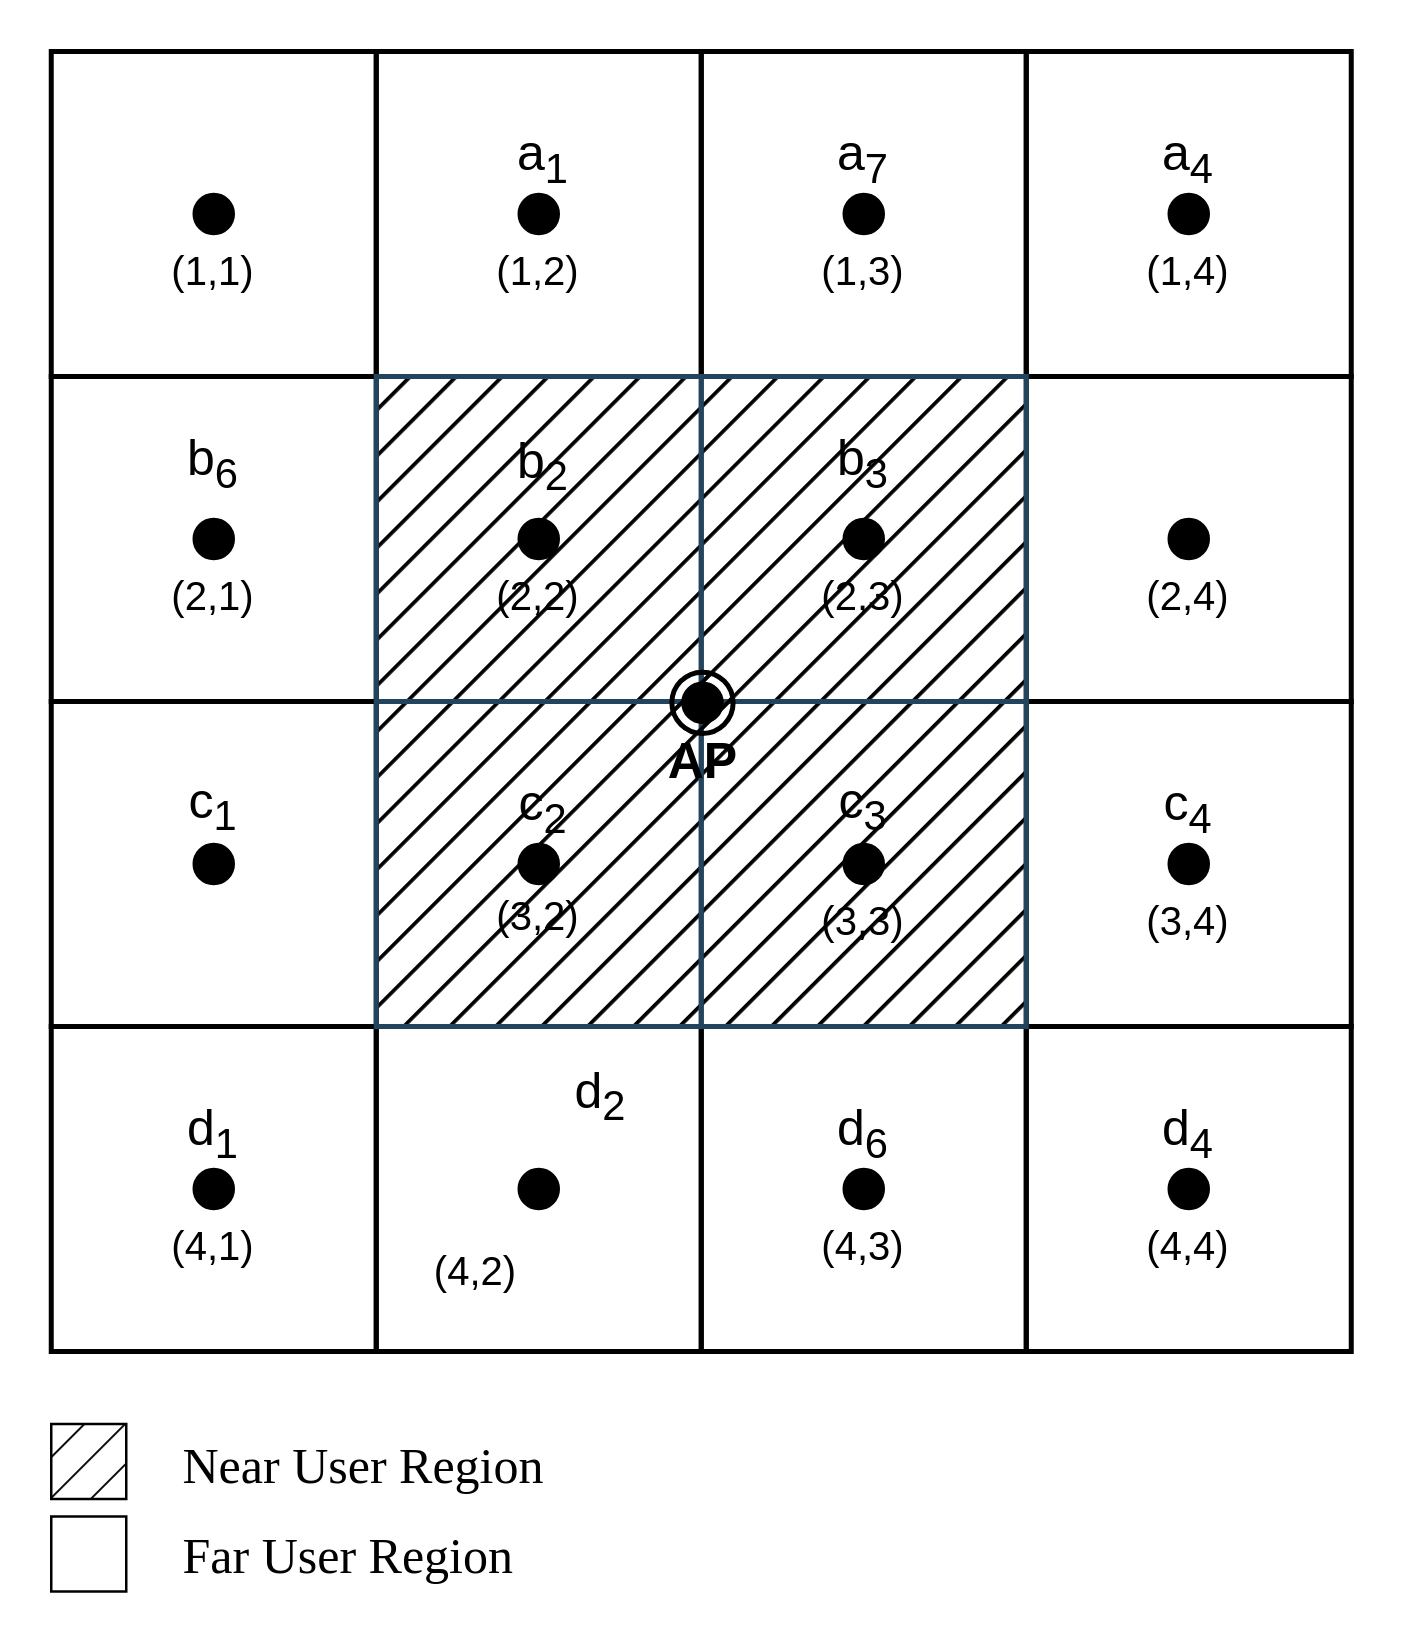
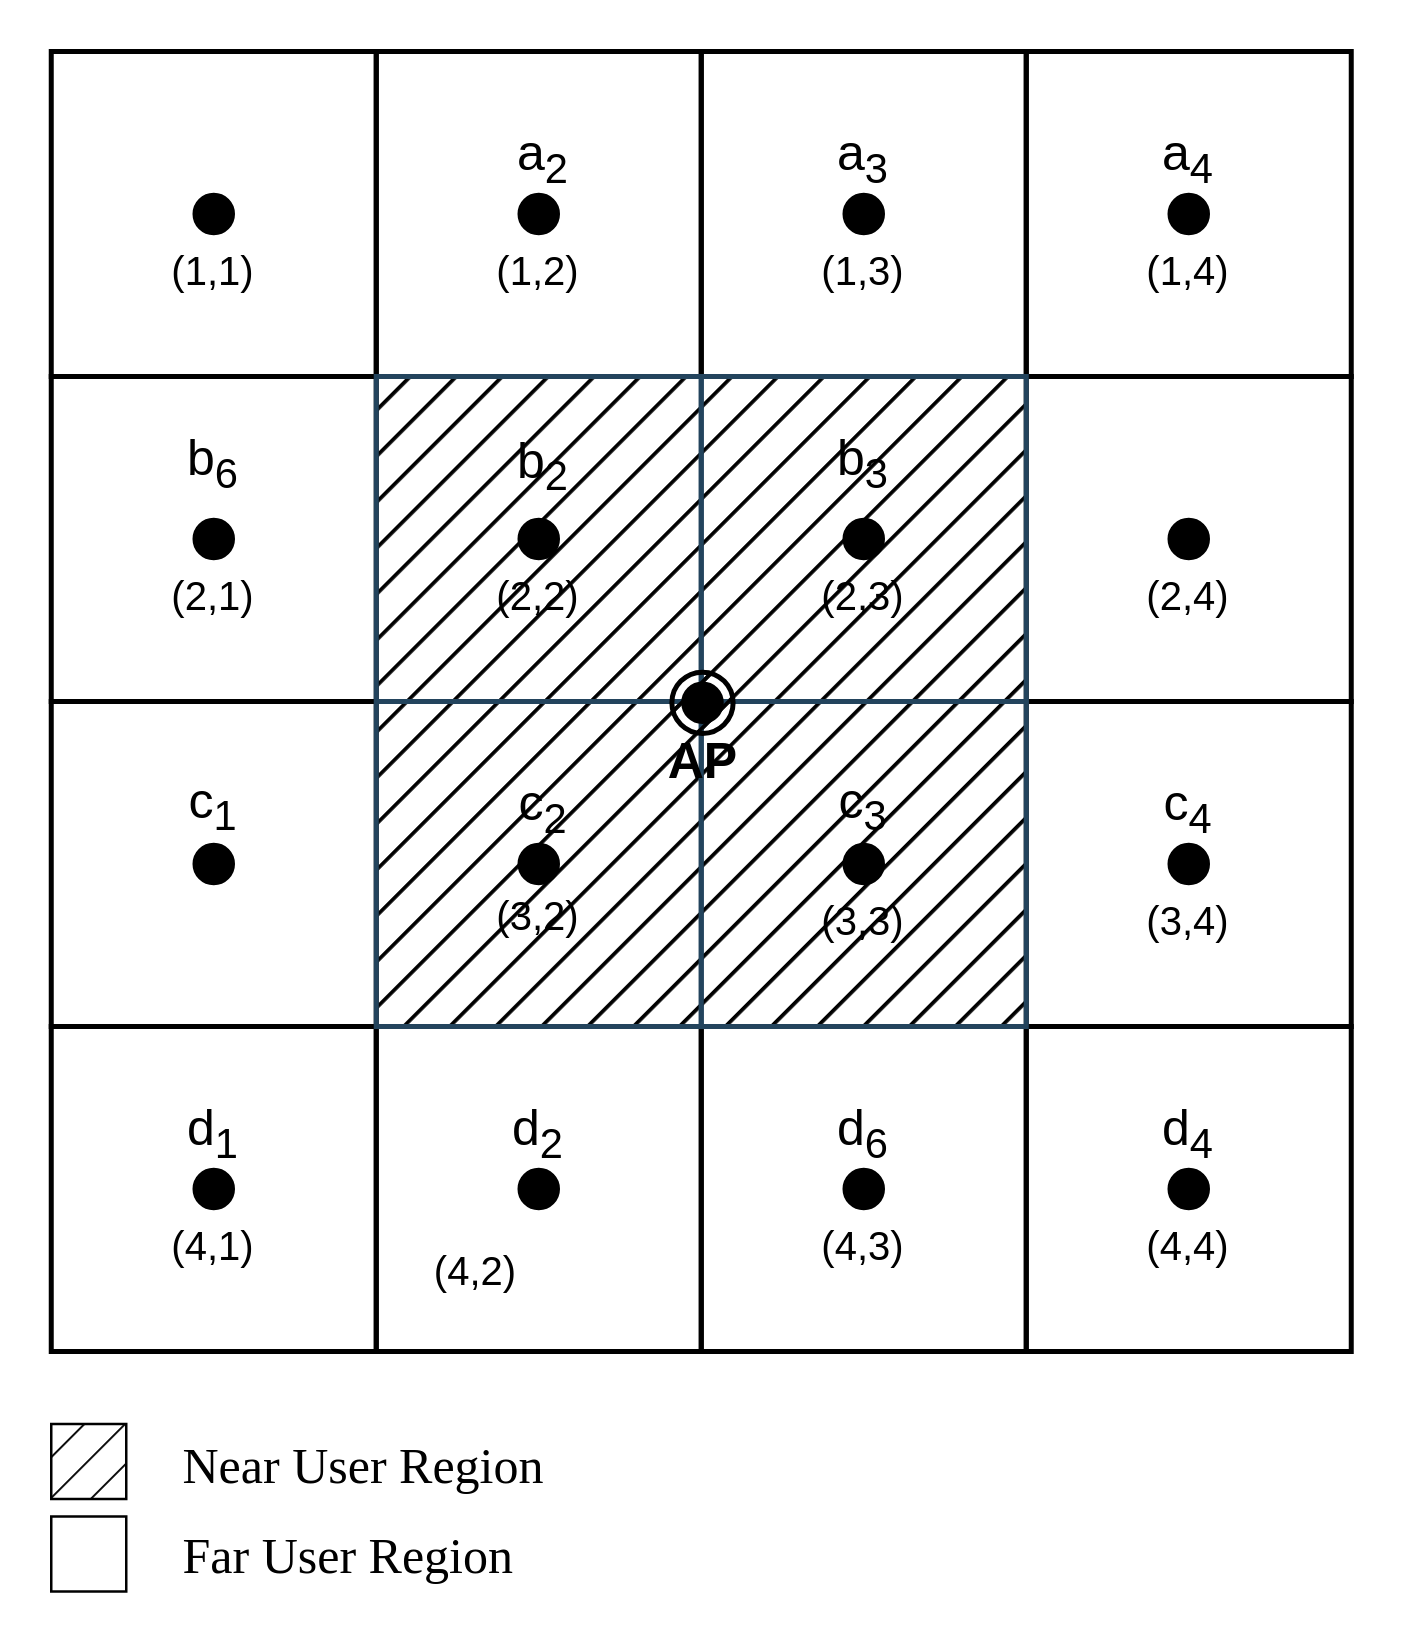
- <mxCell id="47" value="&lt;font style=&quot;font-size: 20px;&quot;&gt;a&lt;sub&gt;1&lt;/sub&gt;&lt;/font&gt;" style="text;html=1;strokeColor=none;fillColor=none;align=center;verticalAlign=middle;whiteSpace=wrap;rounded=0;strokeWidth=2;" vertex="1" parent="1"><mxGeometry x="187" y="48" width="60" height="30" as="geometry" /></mxCell>
+ <mxCell id="47" value="&lt;font style=&quot;font-size: 20px;&quot;&gt;a&lt;sub&gt;2&lt;/sub&gt;&lt;/font&gt;" style="text;html=1;strokeColor=none;fillColor=none;align=center;verticalAlign=middle;whiteSpace=wrap;rounded=0;strokeWidth=2;" vertex="1" parent="1"><mxGeometry x="187" y="48" width="60" height="30" as="geometry" /></mxCell>
- <mxCell id="48" value="&lt;font style=&quot;font-size: 20px;&quot;&gt;a&lt;sub&gt;7&lt;/sub&gt;&lt;/font&gt;" style="text;html=1;strokeColor=none;fillColor=none;align=center;verticalAlign=middle;whiteSpace=wrap;rounded=0;strokeWidth=2;" vertex="1" parent="1"><mxGeometry x="315" y="47.5" width="60" height="30" as="geometry" /></mxCell>
+ <mxCell id="48" value="&lt;font style=&quot;font-size: 20px;&quot;&gt;a&lt;sub&gt;3&lt;/sub&gt;&lt;/font&gt;" style="text;html=1;strokeColor=none;fillColor=none;align=center;verticalAlign=middle;whiteSpace=wrap;rounded=0;strokeWidth=2;" vertex="1" parent="1"><mxGeometry x="315" y="47.5" width="60" height="30" as="geometry" /></mxCell>
- <mxCell id="21" value="&lt;font style=&quot;font-size: 20px;&quot;&gt;d&lt;sub&gt;2&lt;/sub&gt;&lt;/font&gt;" style="text;html=1;strokeColor=none;fillColor=none;align=center;verticalAlign=middle;whiteSpace=wrap;rounded=0;strokeWidth=2;" vertex="1" parent="1"><mxGeometry x="210" y="422.5" width="60" height="30" as="geometry" /></mxCell>
+ <mxCell id="21" value="&lt;font style=&quot;font-size: 20px;&quot;&gt;d&lt;sub&gt;2&lt;/sub&gt;&lt;/font&gt;" style="text;html=1;strokeColor=none;fillColor=none;align=center;verticalAlign=middle;whiteSpace=wrap;rounded=0;strokeWidth=2;" vertex="1" parent="1"><mxGeometry x="185" y="437.5" width="60" height="30" as="geometry" /></mxCell>
